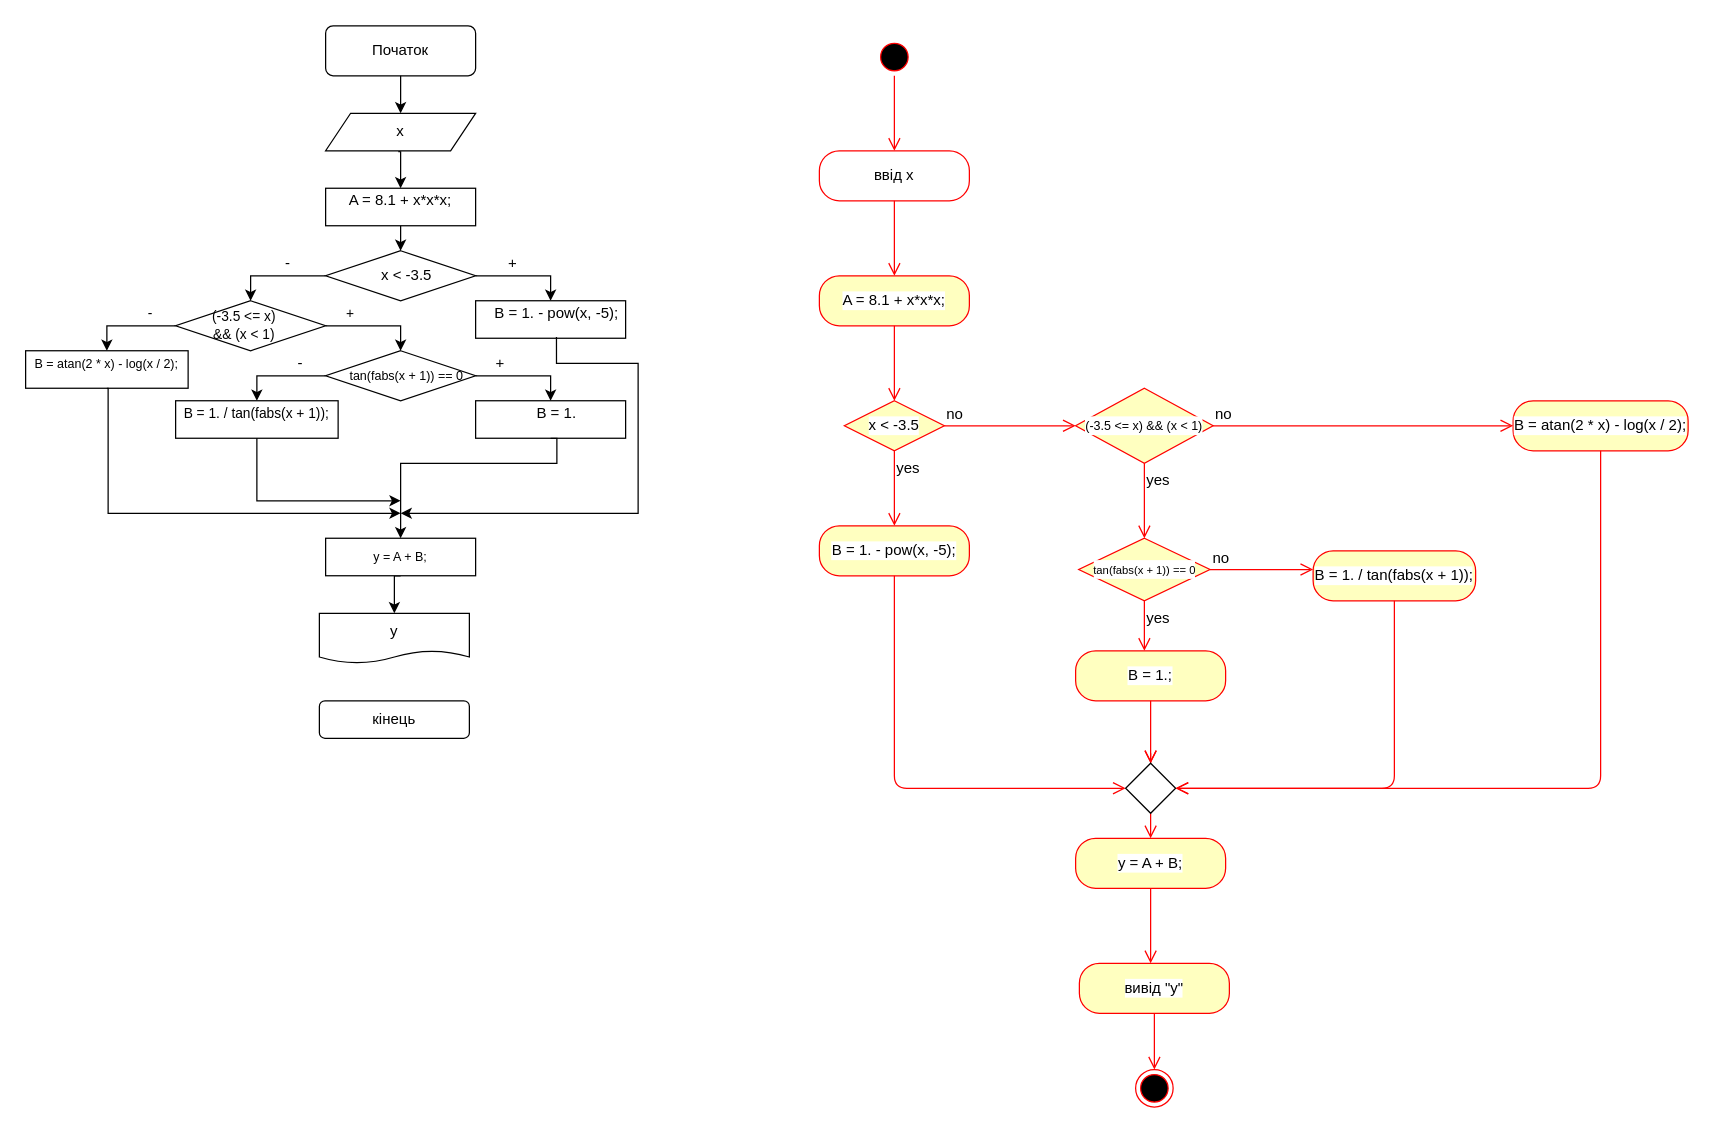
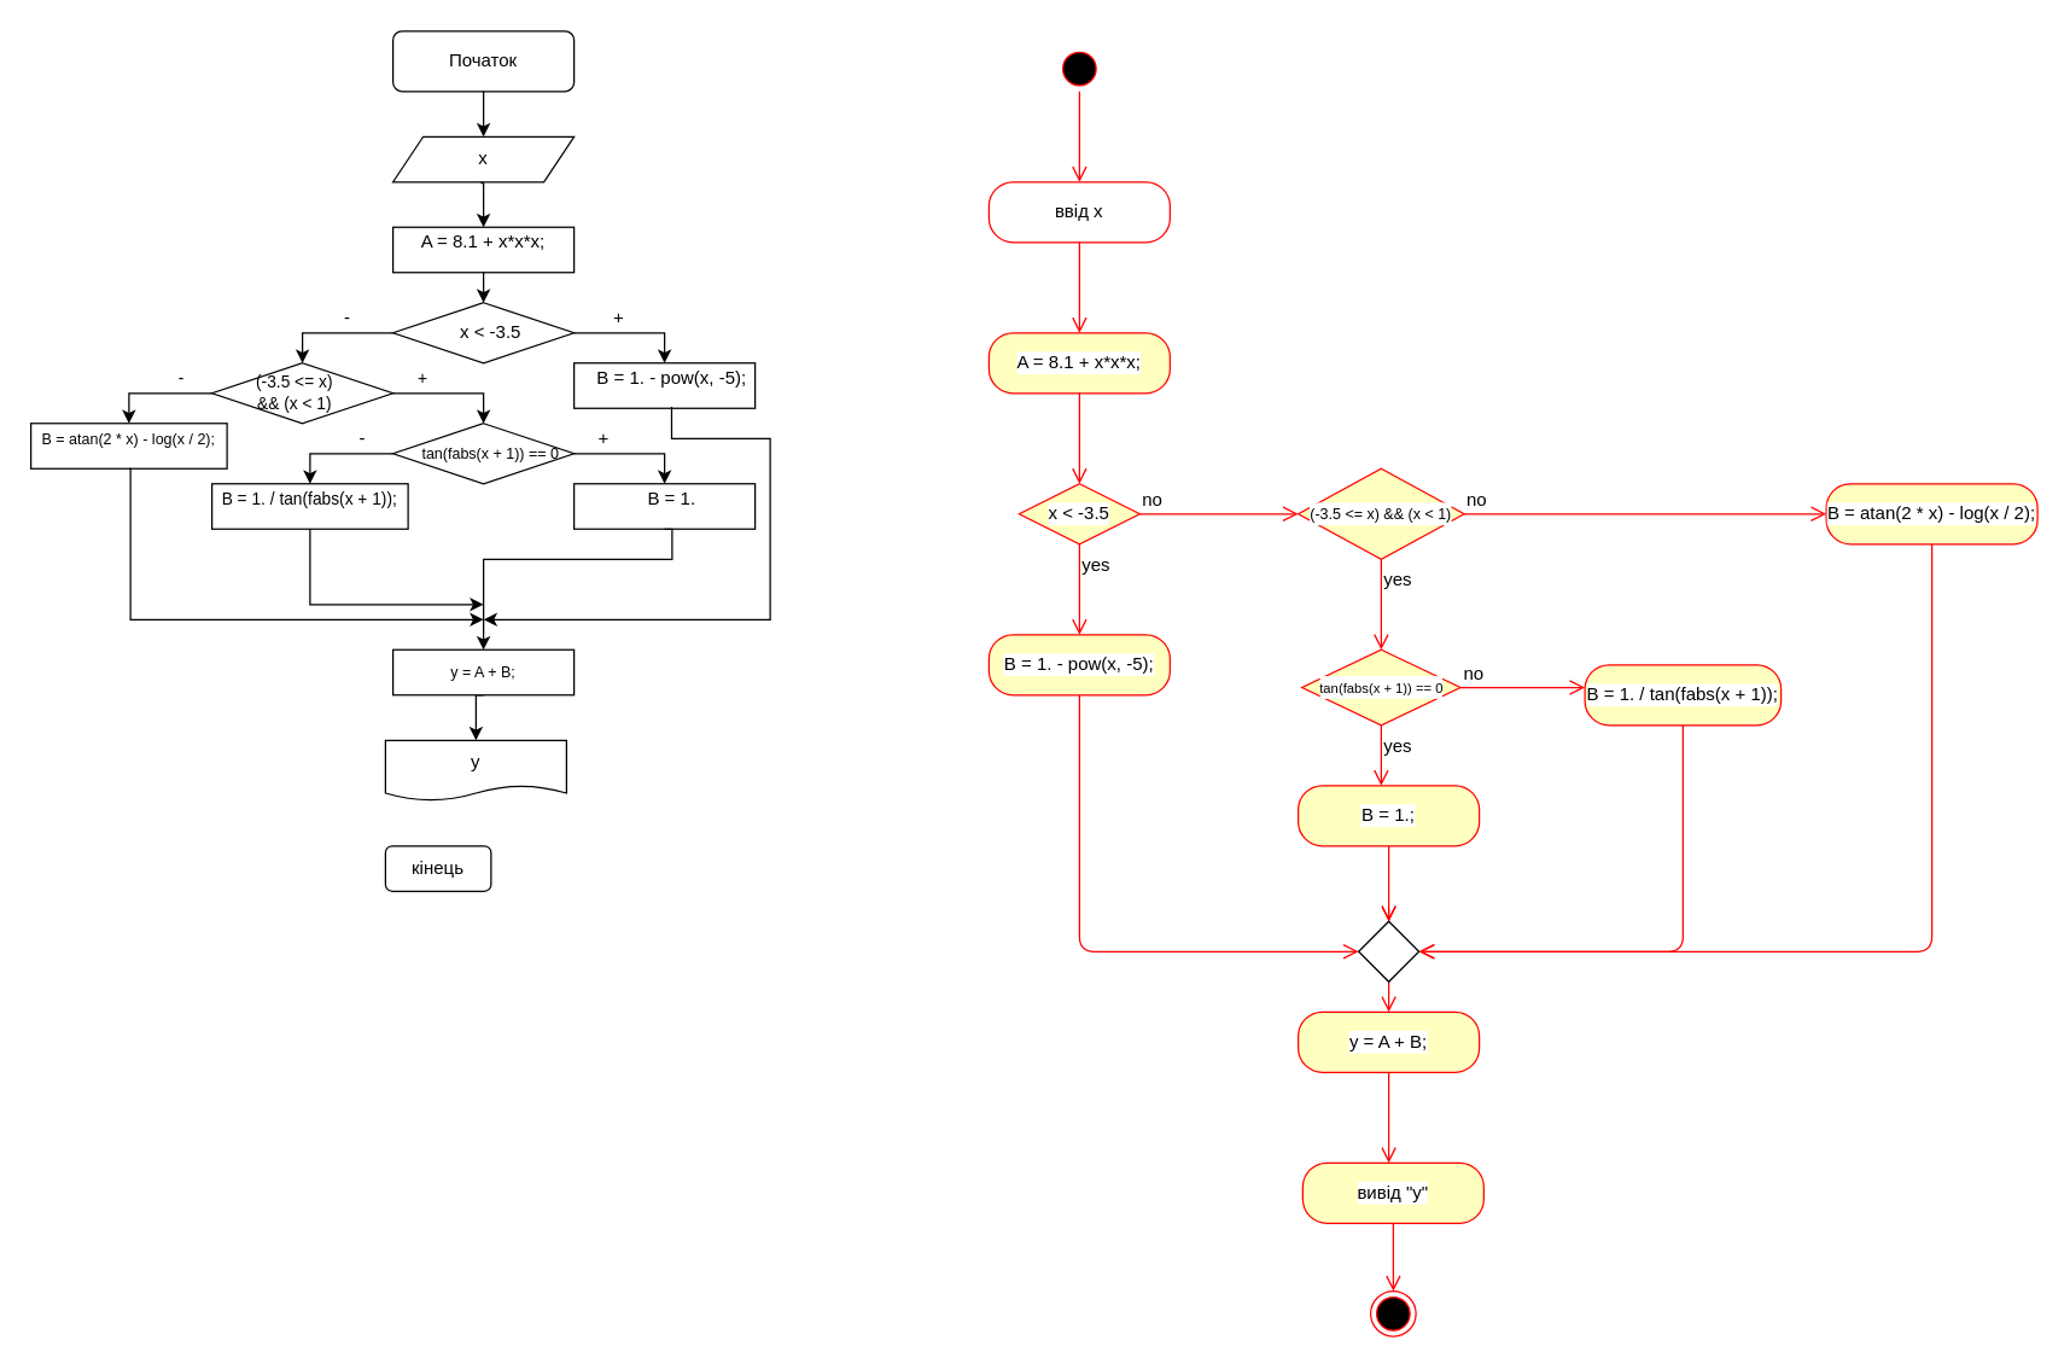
- <mxCell id="44" value="кінець" style="rounded=1;whiteSpace=wrap;html=1;shadow=0;glass=0;sketch=0;fontSize=12;" parent="1" vertex="1"><mxGeometry x="255" y="560" width="120" height="30" as="geometry" /></mxCell>
+ <mxCell id="44" value="кінець" style="rounded=1;whiteSpace=wrap;html=1;shadow=0;glass=0;sketch=0;fontSize=12;" parent="1" vertex="1"><mxGeometry x="255" y="560" width="70" height="30" as="geometry" /></mxCell>
